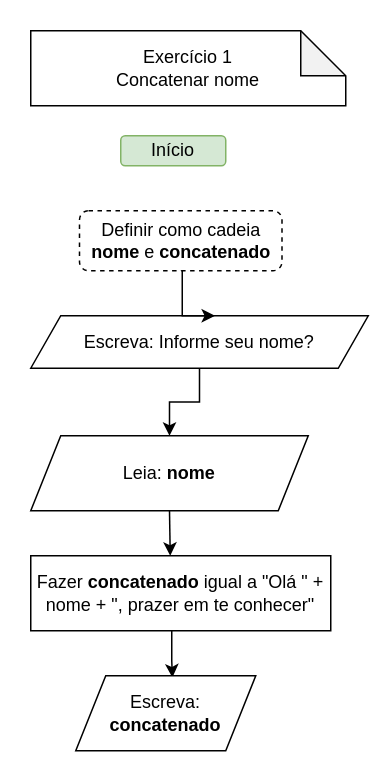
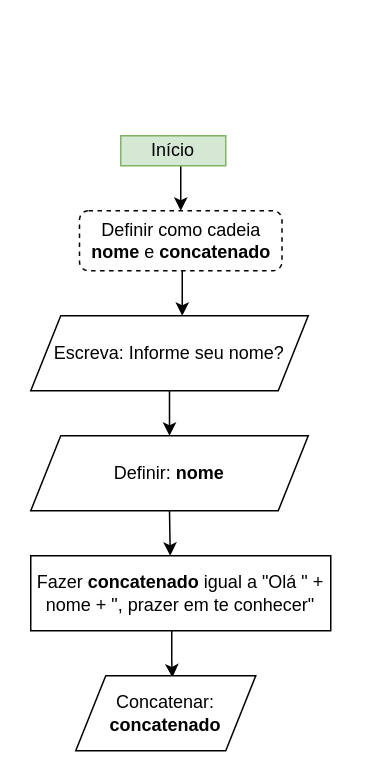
- <mxCell id="11" value="Exercício 1&lt;br&gt;Concatenar nome" style="shape=note;whiteSpace=wrap;html=1;backgroundOutline=1;darkOpacity=0.05;" vertex="1" parent="1"><mxGeometry x="20" y="20" width="210" height="50" as="geometry" /></mxCell>
- <mxCell id="3" value="Início" style="rounded=1;whiteSpace=wrap;html=1;fillColor=#d5e8d4;strokeColor=#82b366;" vertex="1" parent="1"><mxGeometry x="80" y="90" width="70" height="20" as="geometry" /></mxCell>
+ <mxCell id="3" value="Início" style="whiteSpace=wrap;html=1;fillColor=#d5e8d4;strokeColor=#82b366;rounded=0;" vertex="1" parent="1"><mxGeometry x="80" y="90" width="70" height="20" as="geometry" /></mxCell>
+ <mxCell id="2" value="" style="edgeStyle=orthogonalEdgeStyle;rounded=0;orthogonalLoop=1;jettySize=auto;html=1;" edge="1" parent="1" source="3" target="7"><mxGeometry relative="1" as="geometry"><Array as="points"><mxPoint x="120" y="120" /><mxPoint x="120" y="120" /></Array></mxGeometry></mxCell>
- <mxCell id="5" value="Escreva: Informe seu nome?" style="shape=parallelogram;perimeter=parallelogramPerimeter;whiteSpace=wrap;html=1;fixedSize=1;" vertex="1" parent="1"><mxGeometry x="20" y="210" width="225" height="35" as="geometry" /></mxCell>
+ <mxCell id="5" value="Escreva: Informe seu nome?" style="shape=parallelogram;perimeter=parallelogramPerimeter;whiteSpace=wrap;html=1;fixedSize=1;" vertex="1" parent="1"><mxGeometry x="20" y="210" width="185" height="50" as="geometry" /></mxCell>
- <mxCell id="13" value="Leia: &lt;b&gt;nome&lt;/b&gt;" style="shape=parallelogram;perimeter=parallelogramPerimeter;whiteSpace=wrap;html=1;fixedSize=1;" vertex="1" parent="1"><mxGeometry x="20" y="290" width="185" height="50" as="geometry" /></mxCell>
+ <mxCell id="13" value="Definir: &lt;b&gt;nome&lt;/b&gt;" style="shape=parallelogram;perimeter=parallelogramPerimeter;whiteSpace=wrap;html=1;fixedSize=1;" vertex="1" parent="1"><mxGeometry x="20" y="290" width="185" height="50" as="geometry" /></mxCell>
- <mxCell id="10" value="Escreva: &lt;br&gt;&lt;b&gt;concatenado&lt;/b&gt;" style="shape=parallelogram;perimeter=parallelogramPerimeter;whiteSpace=wrap;html=1;fixedSize=1;" vertex="1" parent="1"><mxGeometry x="50" y="450" width="120" height="50" as="geometry" /></mxCell>
+ <mxCell id="10" value="Concatenar: &lt;br&gt;&lt;b&gt;concatenado&lt;/b&gt;" style="shape=parallelogram;perimeter=parallelogramPerimeter;whiteSpace=wrap;html=1;fixedSize=1;" vertex="1" parent="1"><mxGeometry x="50" y="450" width="120" height="50" as="geometry" /></mxCell>
